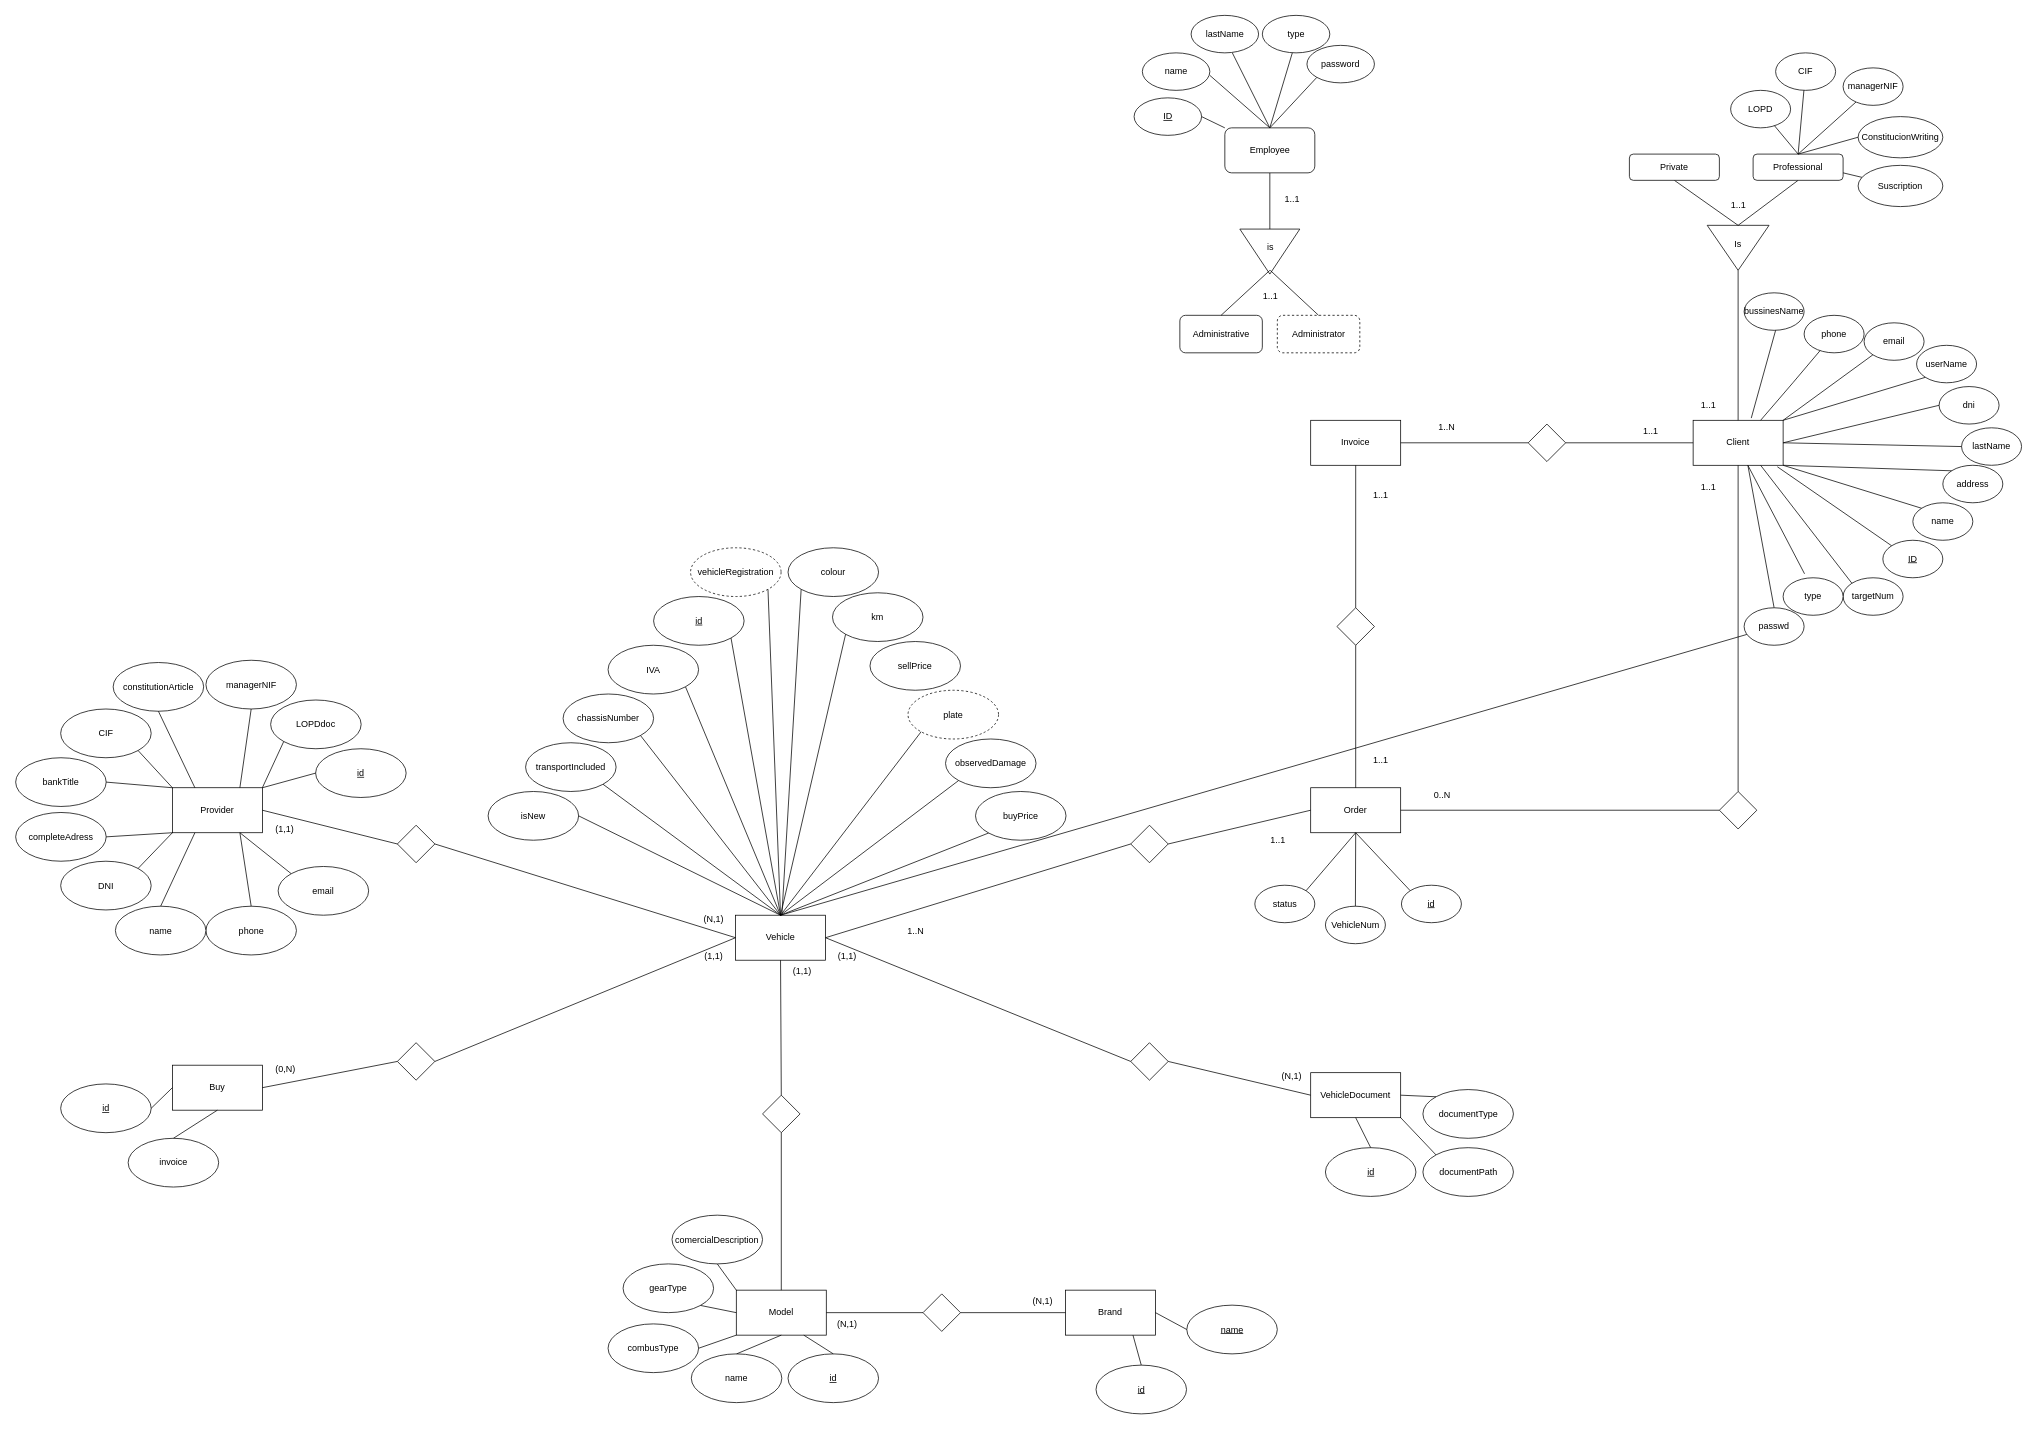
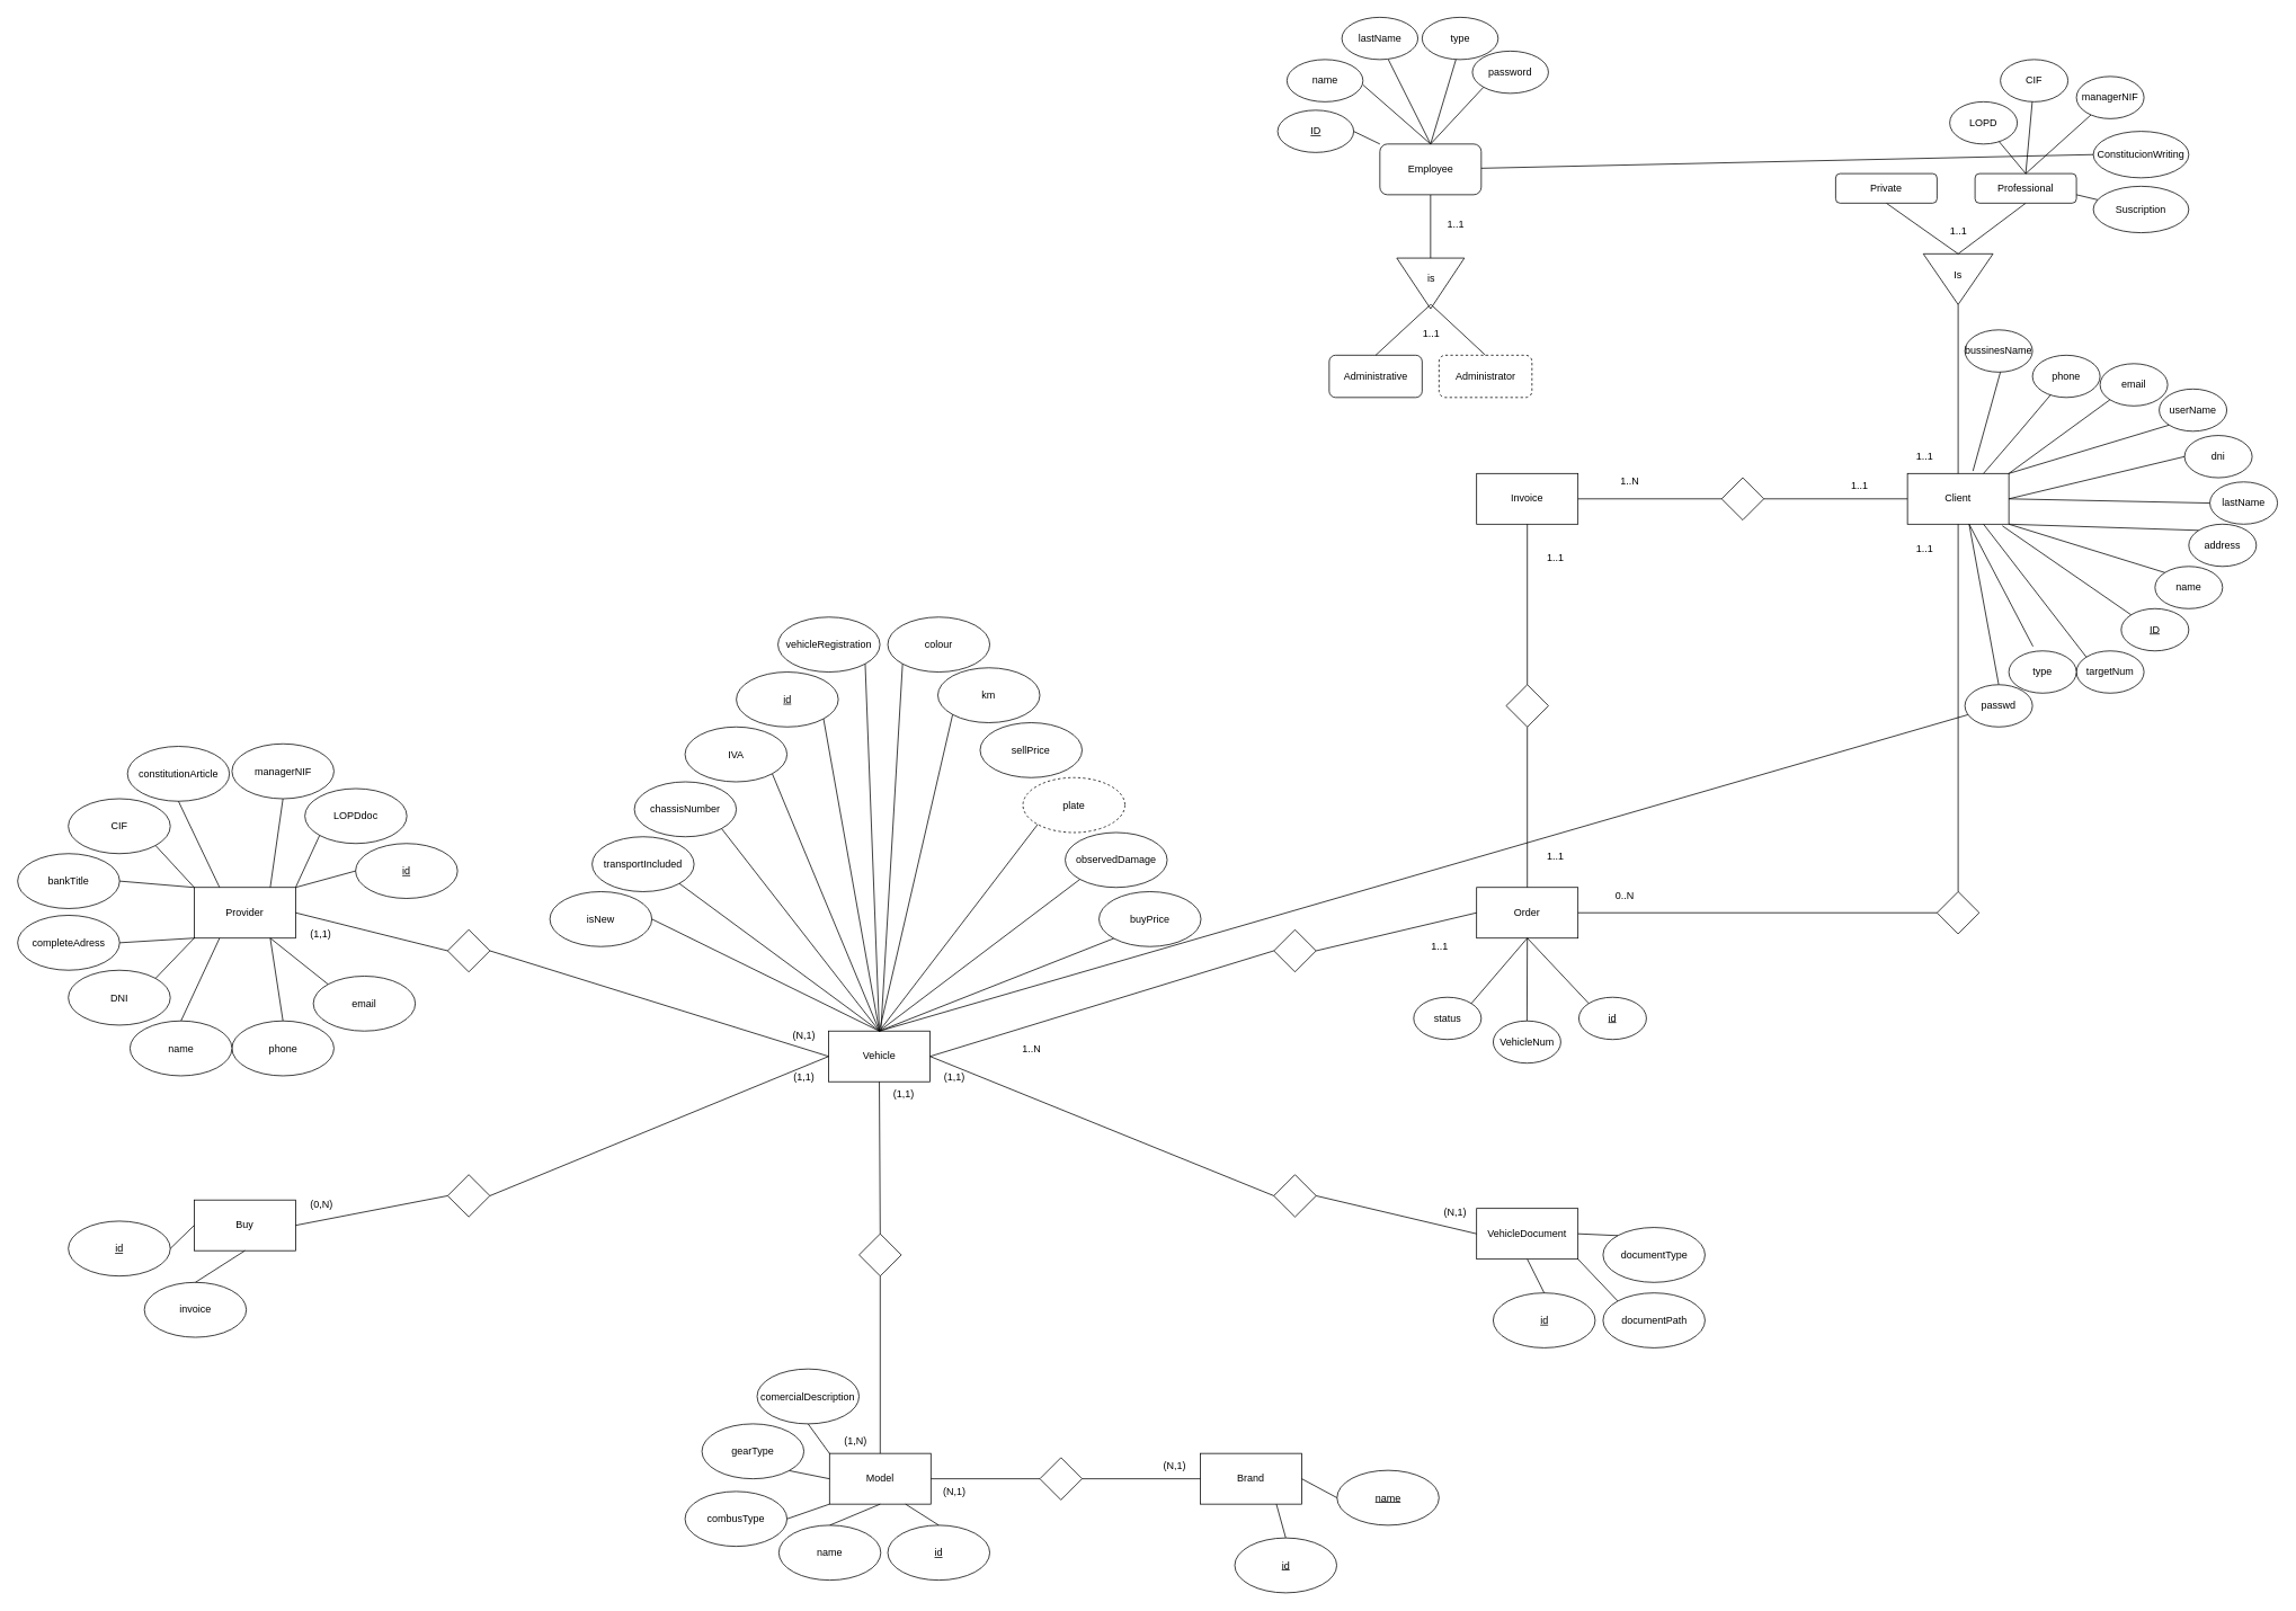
- <mxCell id="80" value="" style="endArrow=none;html=1;rounded=0;entryX=0.5;entryY=0;entryDx=0;entryDy=0;exitX=0;exitY=0.5;exitDx=0;exitDy=0;fontColor=#000000;labelBackgroundColor=none;fontStyle=0" edge="1" parent="1" source="76" target="72"><mxGeometry width="50" height="50" relative="1" as="geometry"><mxPoint x="2413" y="190" as="sourcePoint" /><mxPoint x="2427" y="235" as="targetPoint" /></mxGeometry></mxCell>
+ <mxCell id="80" value="" style="endArrow=none;html=1;rounded=0;exitX=0;exitY=0.5;exitDx=0;exitDy=0;fontColor=#000000;labelBackgroundColor=none;fontStyle=0;" edge="1" parent="1" source="76" target="46"><mxGeometry width="50" height="50" relative="1" as="geometry"><mxPoint x="2413" y="190" as="sourcePoint" /><mxPoint x="2427" y="235" as="targetPoint" /></mxGeometry></mxCell>
- <mxCell id="94" value="vehicleRegistration" style="ellipse;whiteSpace=wrap;html=1;dashed=1;" vertex="1" parent="1"><mxGeometry x="920" y="730" width="120.71" height="65" as="geometry" /></mxCell>
+ <mxCell id="94" value="vehicleRegistration" style="ellipse;whiteSpace=wrap;html=1;" vertex="1" parent="1"><mxGeometry x="920" y="730" width="120.71" height="65" as="geometry" /></mxCell>
+ <mxCell id="134" value="(1,N)" style="text;html=1;strokeColor=none;fillColor=none;align=center;verticalAlign=middle;whiteSpace=wrap;rounded=0;" vertex="1" parent="1"><mxGeometry x="981.71" y="1690" width="60" height="30" as="geometry" /></mxCell>
